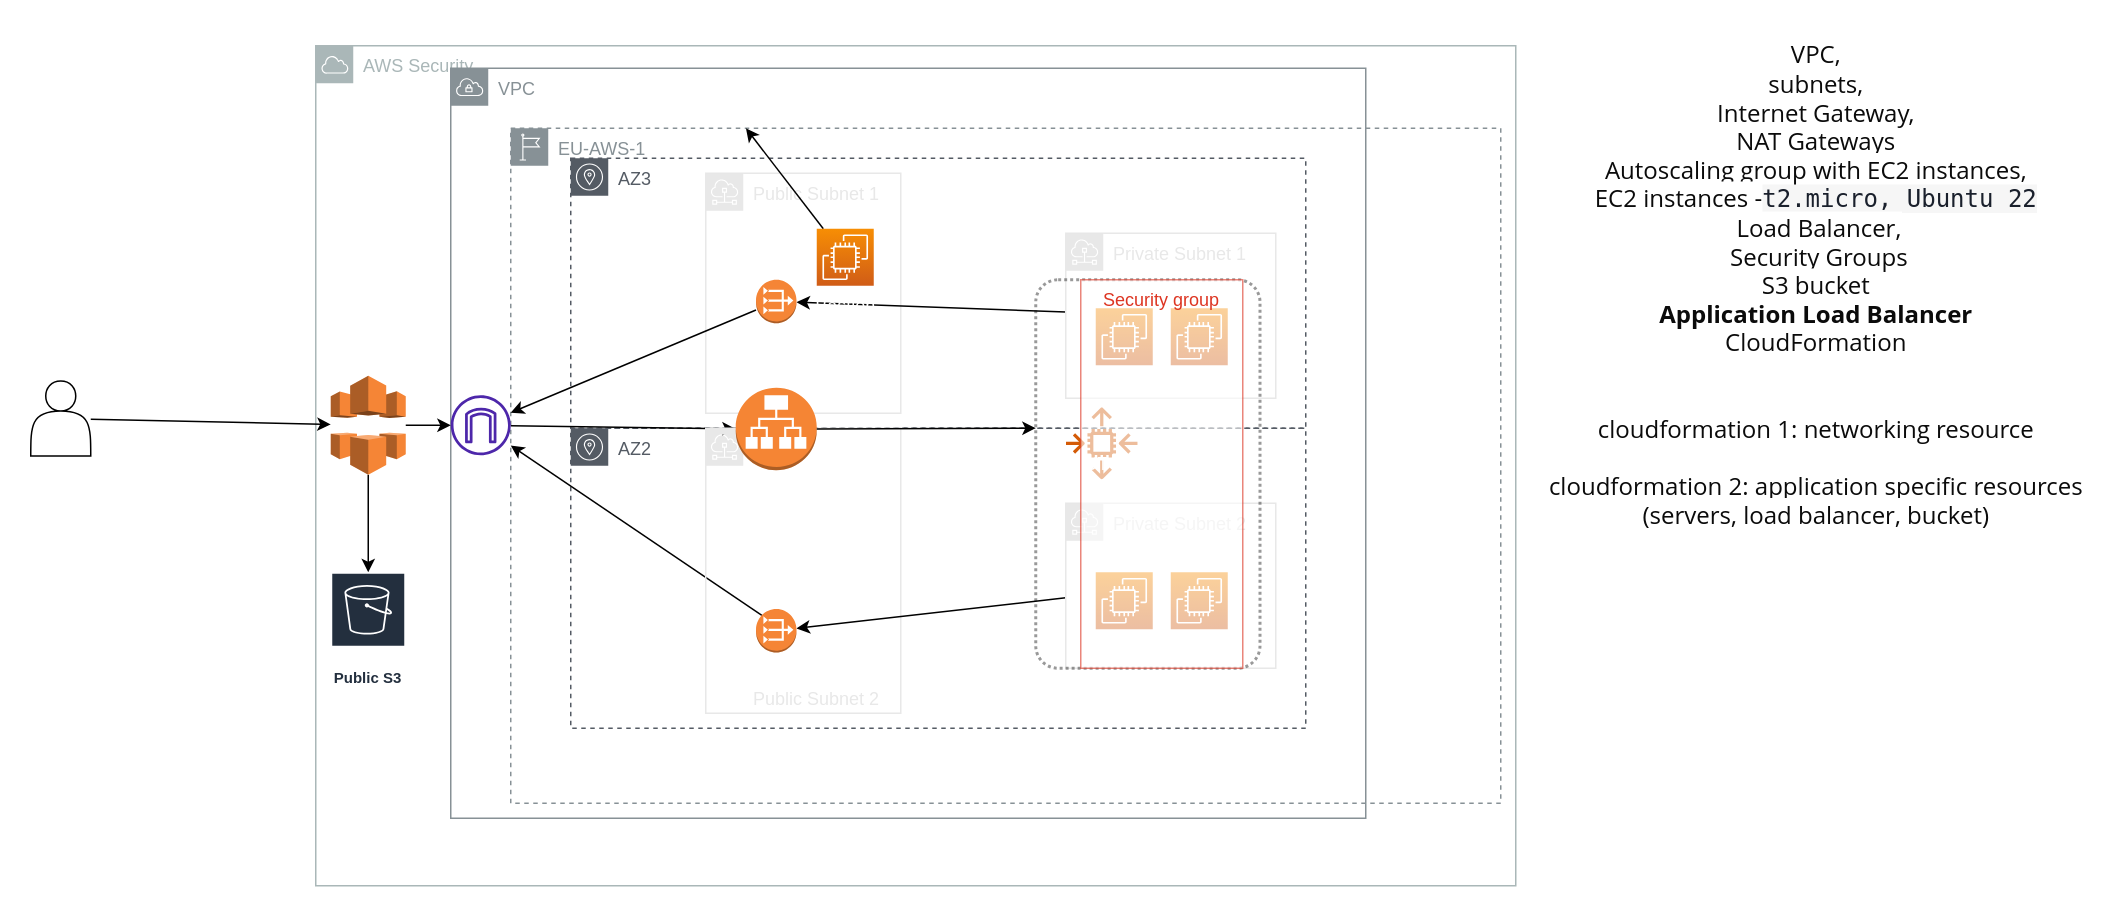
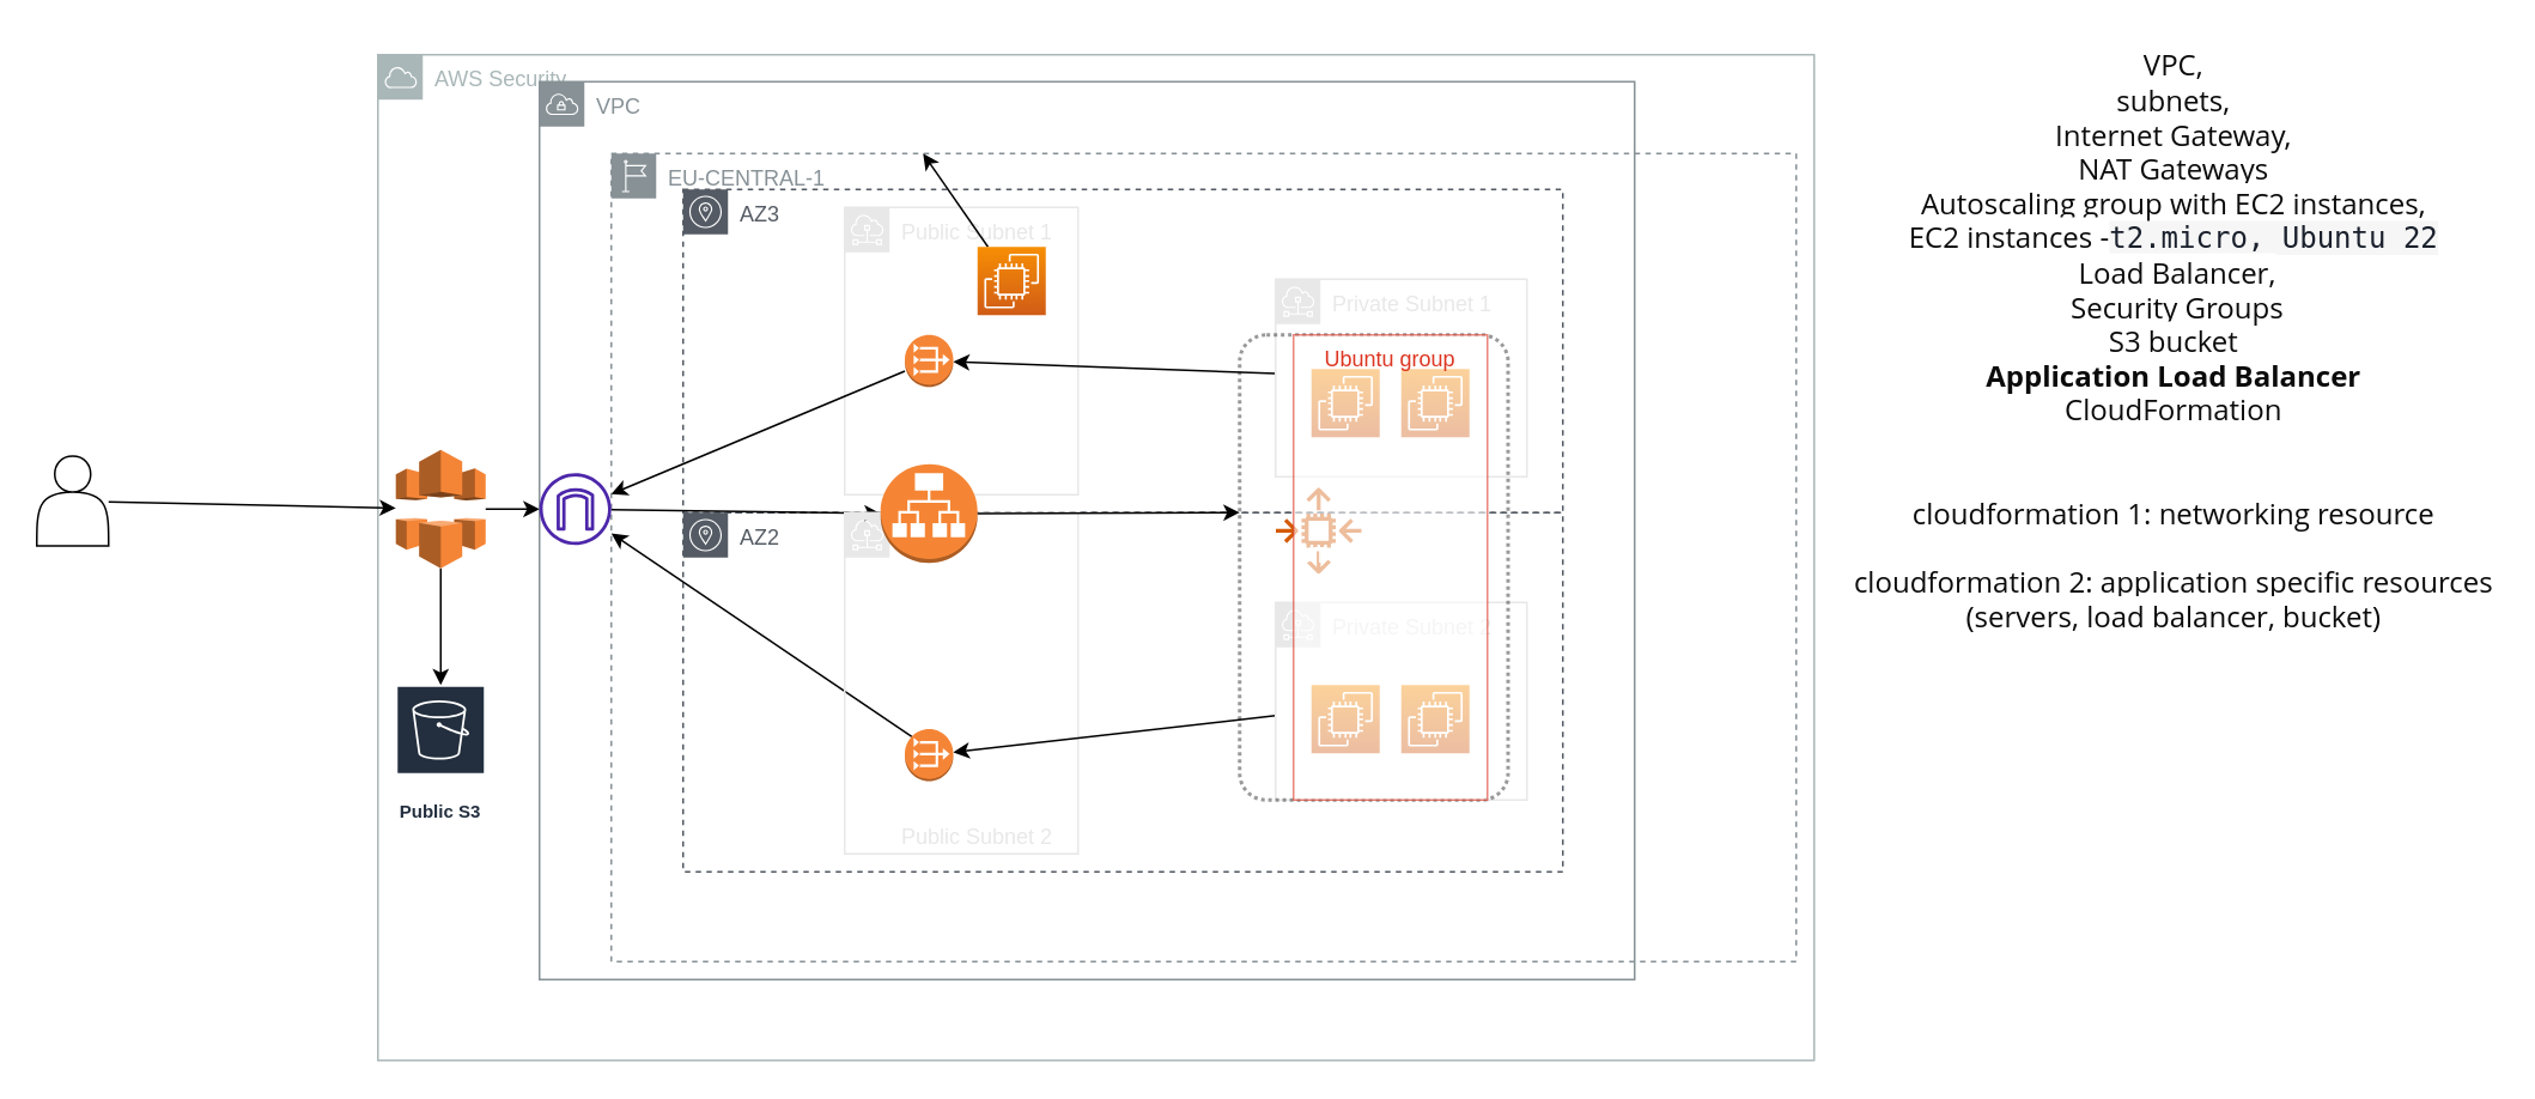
- <mxCell id="4" value="EU-AWS-1" style="sketch=0;outlineConnect=0;gradientColor=none;html=1;whiteSpace=wrap;fontSize=12;fontStyle=0;shape=mxgraph.aws4.group;grIcon=mxgraph.aws4.group_region;strokeColor=#879196;fillColor=none;verticalAlign=top;align=left;spacingLeft=30;fontColor=#879196;dashed=1;" parent="1" vertex="1"><mxGeometry x="340" y="85" width="660" height="450" as="geometry" /></mxCell>
+ <mxCell id="4" value="EU-CENTRAL-1" style="sketch=0;outlineConnect=0;gradientColor=none;html=1;whiteSpace=wrap;fontSize=12;fontStyle=0;shape=mxgraph.aws4.group;grIcon=mxgraph.aws4.group_region;strokeColor=#879196;fillColor=none;verticalAlign=top;align=left;spacingLeft=30;fontColor=#879196;dashed=1;" parent="1" vertex="1"><mxGeometry x="340" y="85" width="660" height="450" as="geometry" /></mxCell>
- <mxCell id="25" value="Bastion" style="sketch=0;points=[[0,0,0],[0.25,0,0],[0.5,0,0],[0.75,0,0],[1,0,0],[0,1,0],[0.25,1,0],[0.5,1,0],[0.75,1,0],[1,1,0],[0,0.25,0],[0,0.5,0],[0,0.75,0],[1,0.25,0],[1,0.5,0],[1,0.75,0]];outlineConnect=0;fontColor=#ffffff;gradientColor=#F78E04;gradientDirection=north;fillColor=#D05C17;strokeColor=#ffffff;dashed=0;verticalLabelPosition=bottom;verticalAlign=top;align=center;html=1;fontSize=12;fontStyle=0;aspect=fixed;shape=mxgraph.aws4.resourceIcon;resIcon=mxgraph.aws4.ec2;" parent="1" vertex="1"><mxGeometry x="544" y="152" width="38" height="38" as="geometry" /></mxCell>
+ <mxCell id="25" value="Bastion" style="sketch=0;points=[[0,0,0],[0.25,0,0],[0.5,0,0],[0.75,0,0],[1,0,0],[0,1,0],[0.25,1,0],[0.5,1,0],[0.75,1,0],[1,1,0],[0,0.25,0],[0,0.5,0],[0,0.75,0],[1,0.25,0],[1,0.5,0],[1,0.75,0]];outlineConnect=0;fontColor=#ffffff;gradientColor=#F78E04;gradientDirection=north;fillColor=#D05C17;strokeColor=#ffffff;dashed=0;verticalLabelPosition=bottom;verticalAlign=top;align=center;html=1;fontSize=12;fontStyle=0;aspect=fixed;shape=mxgraph.aws4.resourceIcon;resIcon=mxgraph.aws4.ec2;" parent="1" vertex="1"><mxGeometry x="544" y="137" width="38" height="38" as="geometry" /></mxCell>
- <mxCell id="31" value="Security group" style="fillColor=default;strokeColor=#DD3522;verticalAlign=top;fontStyle=0;fontColor=#DD3522;opacity=60;" parent="1" vertex="1"><mxGeometry x="720" y="186" width="108" height="259" as="geometry" /></mxCell>
+ <mxCell id="31" value="Ubuntu group" style="fillColor=default;strokeColor=#DD3522;verticalAlign=top;fontStyle=0;fontColor=#DD3522;opacity=60;" parent="1" vertex="1"><mxGeometry x="720" y="186" width="108" height="259" as="geometry" /></mxCell>
